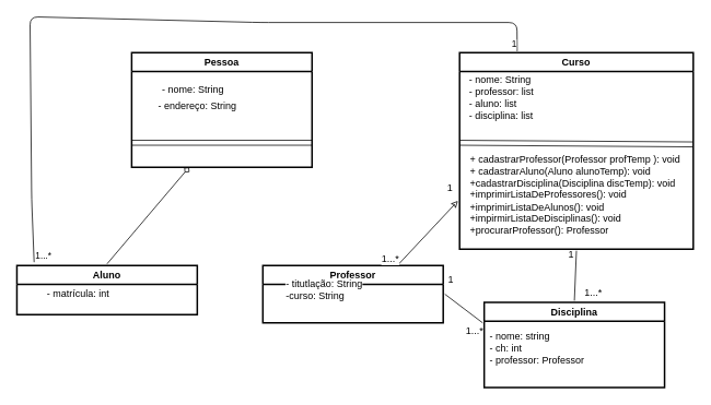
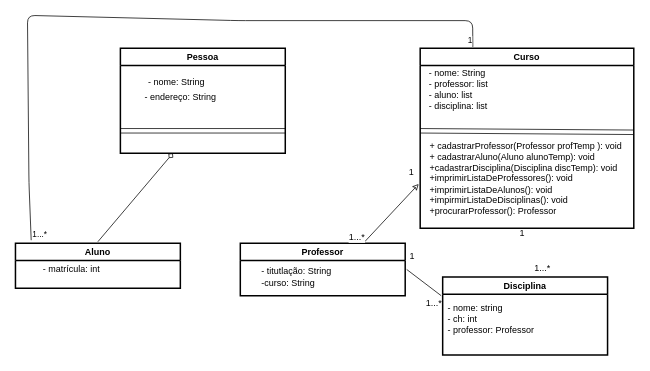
- <mxCell id="17" style="edgeStyle=none;html=1;exitX=0.5;exitY=0;exitDx=0;exitDy=0;entryX=0.5;entryY=1;entryDx=0;entryDy=0;strokeColor=#000000;fontColor=#000000;endArrow=none;endFill=0;" parent="1" source="18" target="13" edge="1"><mxGeometry relative="1" as="geometry" /></mxCell>
- <mxCell id="12" value="- titutlação: String&lt;br&gt;&lt;div style=&quot;text-align: left;&quot;&gt;-curso: String&lt;/div&gt;" style="text;html=1;strokeColor=none;fillColor=none;align=center;verticalAlign=middle;whiteSpace=wrap;rounded=0;labelBackgroundColor=#FFFFFF;fontColor=#000000;" parent="11" vertex="1"><mxGeometry x="10" y="15" width="130" height="30" as="geometry" /></mxCell>
+ <mxCell id="12" value="- titutlação: String&lt;br&gt;&lt;div style=&quot;text-align: left;&quot;&gt;-curso: String&lt;/div&gt;" style="text;html=1;strokeColor=none;fillColor=none;align=center;verticalAlign=middle;whiteSpace=wrap;rounded=0;labelBackgroundColor=#FFFFFF;fontColor=#000000;" parent="11" vertex="1"><mxGeometry x="10" y="30" width="130" height="30" as="geometry" /></mxCell>
